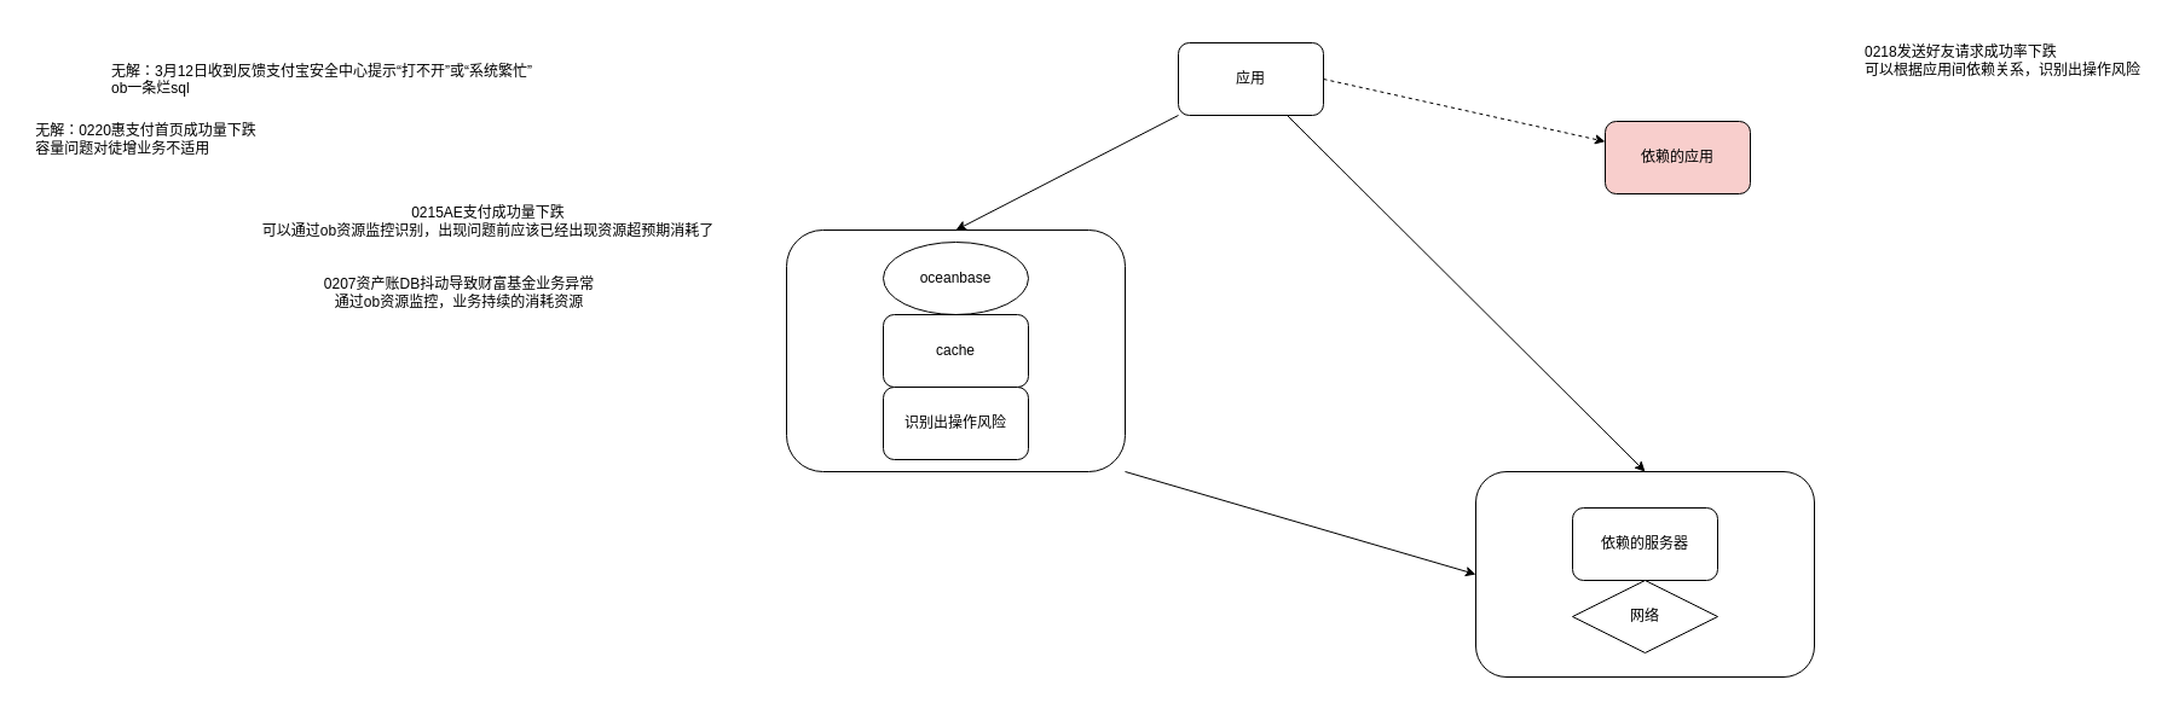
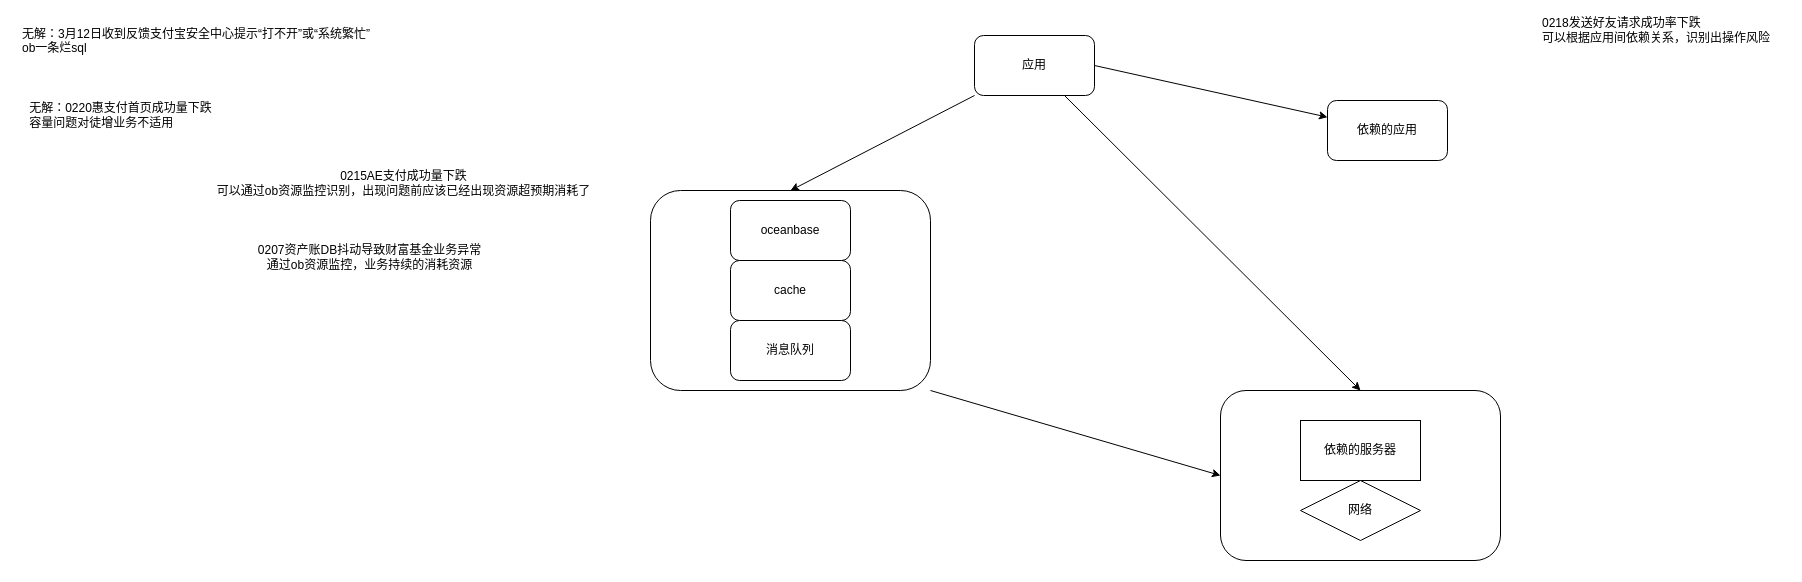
- <mxCell id="17" value="0218发送好友请求成功率下跌&lt;br&gt;&lt;div&gt;&lt;span&gt;可以根据应用间依赖关系，识别出操作风险&lt;/span&gt;&lt;/div&gt;" style="text;html=1;align=left;verticalAlign=middle;resizable=0;points=[];autosize=1;" vertex="1" parent="1"><mxGeometry x="1540" y="35" width="240" height="30" as="geometry" /></mxCell>
+ <mxCell id="17" value="0218发送好友请求成功率下跌&lt;br&gt;&lt;div&gt;&lt;span&gt;可以根据应用间依赖关系，识别出操作风险&lt;/span&gt;&lt;/div&gt;" style="text;html=1;align=left;verticalAlign=middle;resizable=0;points=[];autosize=1;" vertex="1" parent="1"><mxGeometry x="1540" y="15" width="240" height="30" as="geometry" /></mxCell>
- <mxCell id="15" value="无解：3月12日收到反馈支付宝安全中心提示“打不开”或“系统繁忙”&lt;br&gt;ob一条烂sql" style="text;html=1;" vertex="1" parent="1"><mxGeometry x="90" y="45" width="340" height="30" as="geometry" /></mxCell>
+ <mxCell id="15" value="无解：3月12日收到反馈支付宝安全中心提示“打不开”或“系统繁忙”&lt;br&gt;ob一条烂sql" style="text;html=1;" vertex="1" parent="1"><mxGeometry x="20" y="20" width="340" height="30" as="geometry" /></mxCell>
- <mxCell id="5" style="rounded=0;orthogonalLoop=1;jettySize=auto;html=1;exitX=1;exitY=0.5;exitDx=0;exitDy=0;dashed=1;" edge="1" parent="1" source="8" target="9"><mxGeometry relative="1" as="geometry" /></mxCell>
+ <mxCell id="5" style="rounded=0;orthogonalLoop=1;jettySize=auto;html=1;exitX=1;exitY=0.5;exitDx=0;exitDy=0;" edge="1" parent="1" source="8" target="9"><mxGeometry relative="1" as="geometry" /></mxCell>
- <mxCell id="9" value="依赖的应用" style="rounded=1;whiteSpace=wrap;html=1;fillColor=#f8cecc;" vertex="1" parent="1"><mxGeometry x="1327" y="100" width="120" height="60" as="geometry" /></mxCell>
+ <mxCell id="9" value="依赖的应用" style="rounded=1;whiteSpace=wrap;html=1;" vertex="1" parent="1"><mxGeometry x="1327" y="100" width="120" height="60" as="geometry" /></mxCell>
- <mxCell id="11" value="oceanbase" style="ellipse;whiteSpace=wrap;html=1;" vertex="1" parent="1"><mxGeometry x="730" y="200" width="120" height="60" as="geometry" /></mxCell>
+ <mxCell id="11" value="oceanbase" style="rounded=1;whiteSpace=wrap;html=1;" vertex="1" parent="1"><mxGeometry x="730" y="200" width="120" height="60" as="geometry" /></mxCell>
- <mxCell id="19" value="0207资产账DB抖动导致财富基金业务异常&lt;br&gt;通过ob资源监控，业务持续的消耗资源" style="text;html=1;align=center;verticalAlign=middle;resizable=0;points=[];autosize=1;" vertex="1" parent="1"><mxGeometry x="259" y="227" width="240" height="30" as="geometry" /></mxCell>
+ <mxCell id="19" value="0207资产账DB抖动导致财富基金业务异常&lt;br&gt;通过ob资源监控，业务持续的消耗资源" style="text;html=1;align=center;verticalAlign=middle;resizable=0;points=[];autosize=1;" vertex="1" parent="1"><mxGeometry x="249" y="242" width="240" height="30" as="geometry" /></mxCell>
- <mxCell id="13" value="识别出操作风险" style="rounded=1;whiteSpace=wrap;html=1;" vertex="1" parent="1"><mxGeometry x="730" y="320" width="120" height="60" as="geometry" /></mxCell>
+ <mxCell id="13" value="消息队列" style="rounded=1;whiteSpace=wrap;html=1;" vertex="1" parent="1"><mxGeometry x="730" y="320" width="120" height="60" as="geometry" /></mxCell>
- <mxCell id="10" value="依赖的服务器" style="rounded=1;whiteSpace=wrap;html=1;" vertex="1" parent="1"><mxGeometry x="1300" y="420" width="120" height="60" as="geometry" /></mxCell>
+ <mxCell id="10" value="依赖的服务器" style="whiteSpace=wrap;html=1;rounded=0;" vertex="1" parent="1"><mxGeometry x="1300" y="420" width="120" height="60" as="geometry" /></mxCell>
